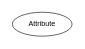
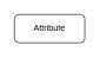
- <mxCell id="2" value="Attribute" style="ellipse;whiteSpace=wrap;html=1;align=center;" vertex="1" parent="1"><mxGeometry x="20" y="20" width="100" height="40" as="geometry" /></mxCell>
+ <mxCell id="2" value="Attribute" style="whiteSpace=wrap;html=1;align=center;rounded=1;" vertex="1" parent="1"><mxGeometry x="20" y="20" width="100" height="40" as="geometry" /></mxCell>
